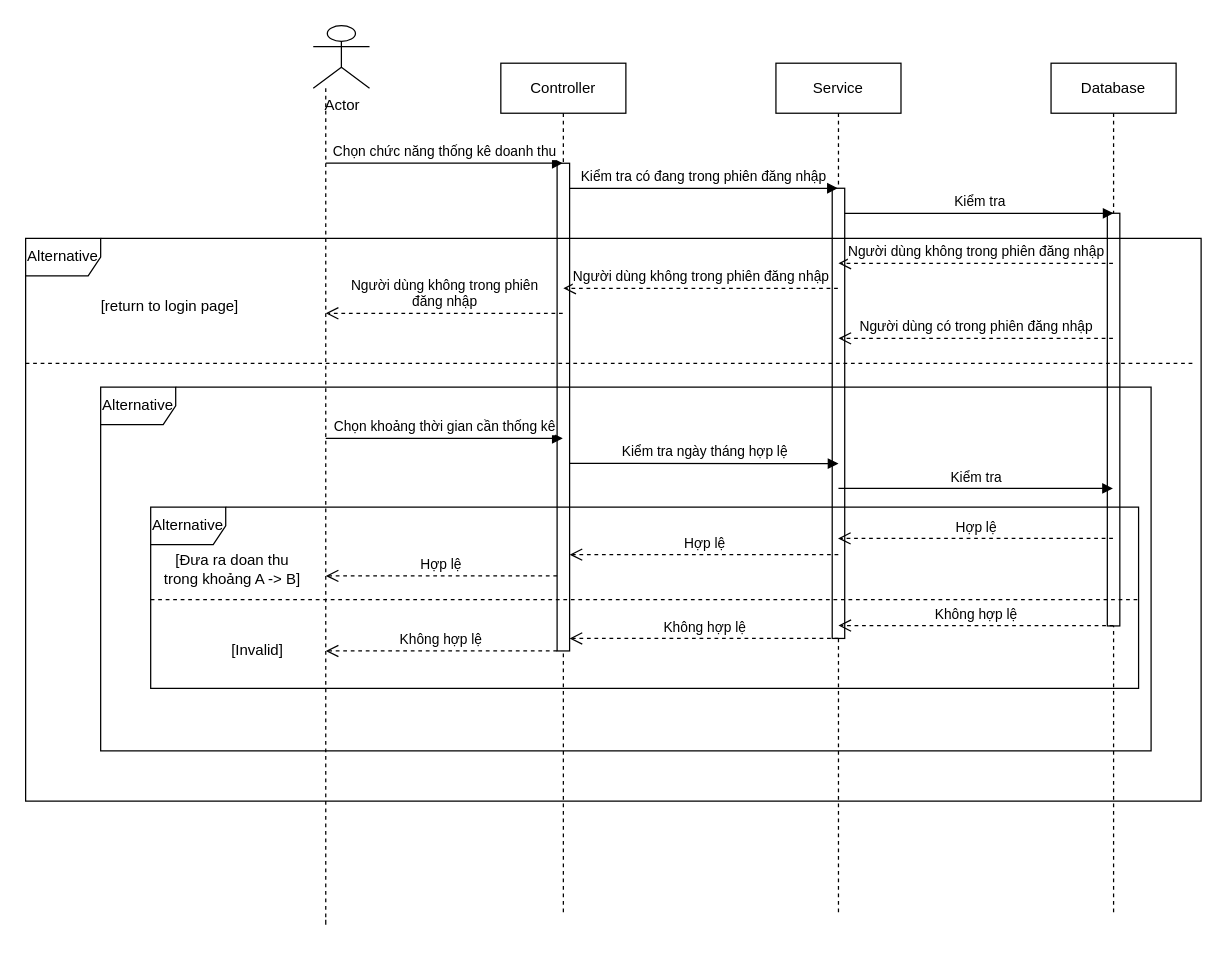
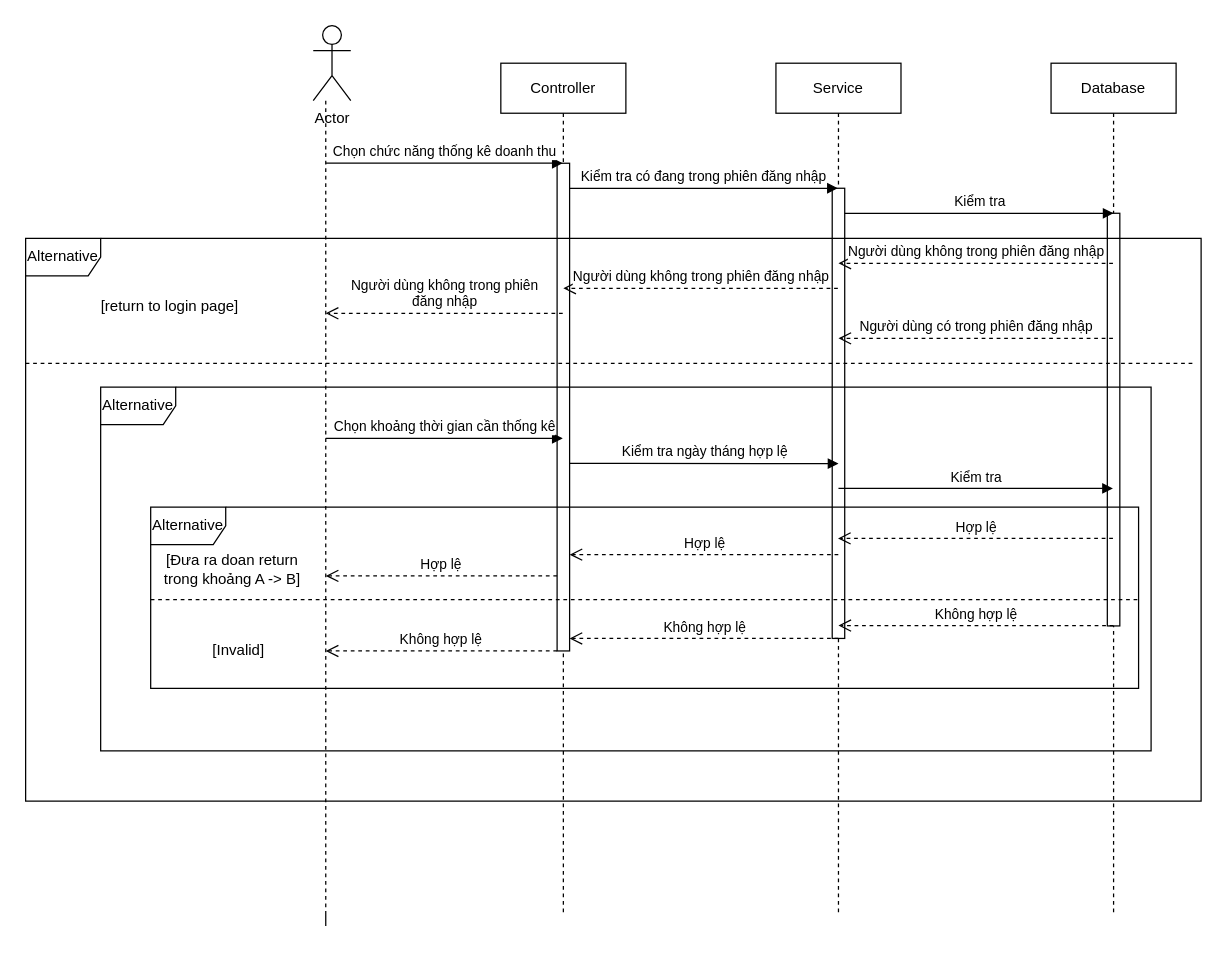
- <mxCell id="5" value="Actor" style="shape=umlActor;verticalLabelPosition=bottom;verticalAlign=top;html=1;" vertex="1" parent="1"><mxGeometry x="250" y="20" width="45" height="50" as="geometry" /></mxCell>
+ <mxCell id="5" value="Actor" style="shape=umlActor;verticalLabelPosition=bottom;verticalAlign=top;html=1;" vertex="1" parent="1"><mxGeometry x="250" y="20" width="30" height="60" as="geometry" /></mxCell>
- <mxCell id="28" value="[Đưa ra doan thu&lt;div&gt;trong khoảng A -&amp;gt; B]&lt;/div&gt;" style="text;html=1;align=center;verticalAlign=middle;resizable=0;points=[];autosize=1;strokeColor=none;fillColor=none;" vertex="1" parent="1"><mxGeometry x="120" y="434.5" width="130" height="40" as="geometry" /></mxCell>
+ <mxCell id="28" value="[Đưa ra doan return&lt;div&gt;trong khoảng A -&amp;gt; B]&lt;/div&gt;" style="text;html=1;align=center;verticalAlign=middle;resizable=0;points=[];autosize=1;strokeColor=none;fillColor=none;" vertex="1" parent="1"><mxGeometry x="120" y="434.5" width="130" height="40" as="geometry" /></mxCell>
- <mxCell id="33" value="[Invalid]" style="text;html=1;align=center;verticalAlign=middle;resizable=0;points=[];autosize=1;strokeColor=none;fillColor=none;" vertex="1" parent="1"><mxGeometry x="175" y="505" width="60" height="30" as="geometry" /></mxCell>
+ <mxCell id="33" value="[Invalid]" style="text;html=1;align=center;verticalAlign=middle;resizable=0;points=[];autosize=1;strokeColor=none;fillColor=none;" vertex="1" parent="1"><mxGeometry x="160" y="505" width="60" height="30" as="geometry" /></mxCell>
